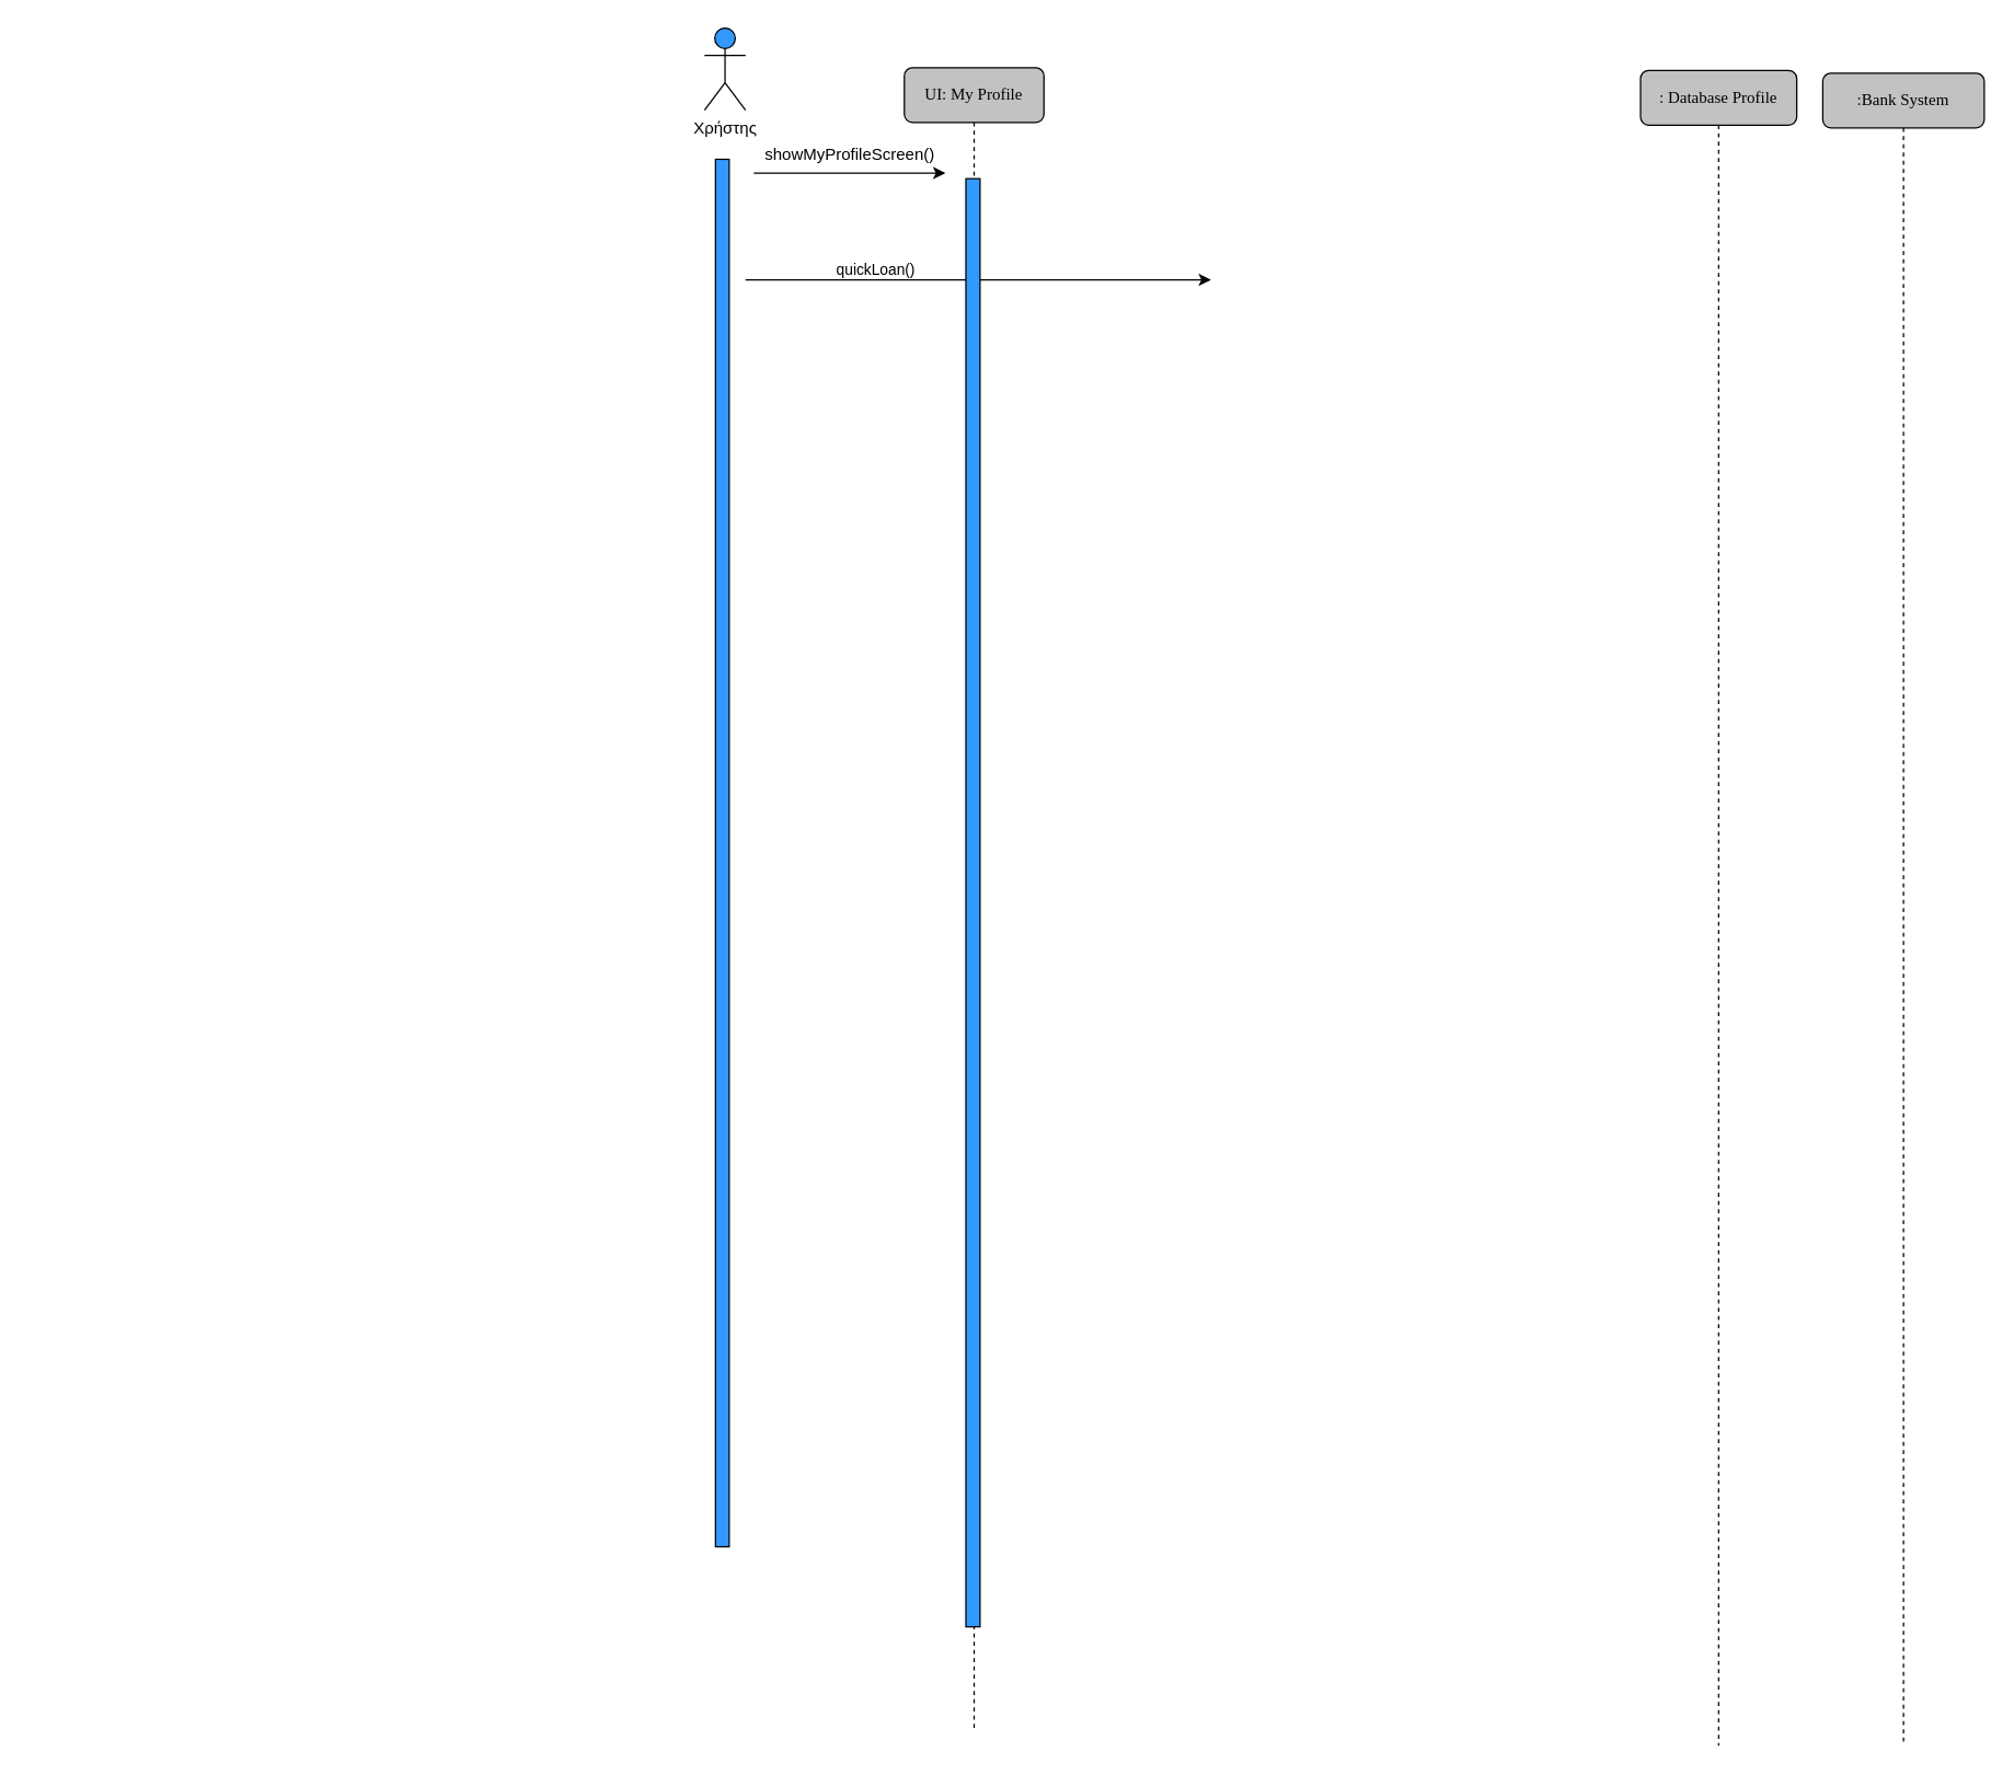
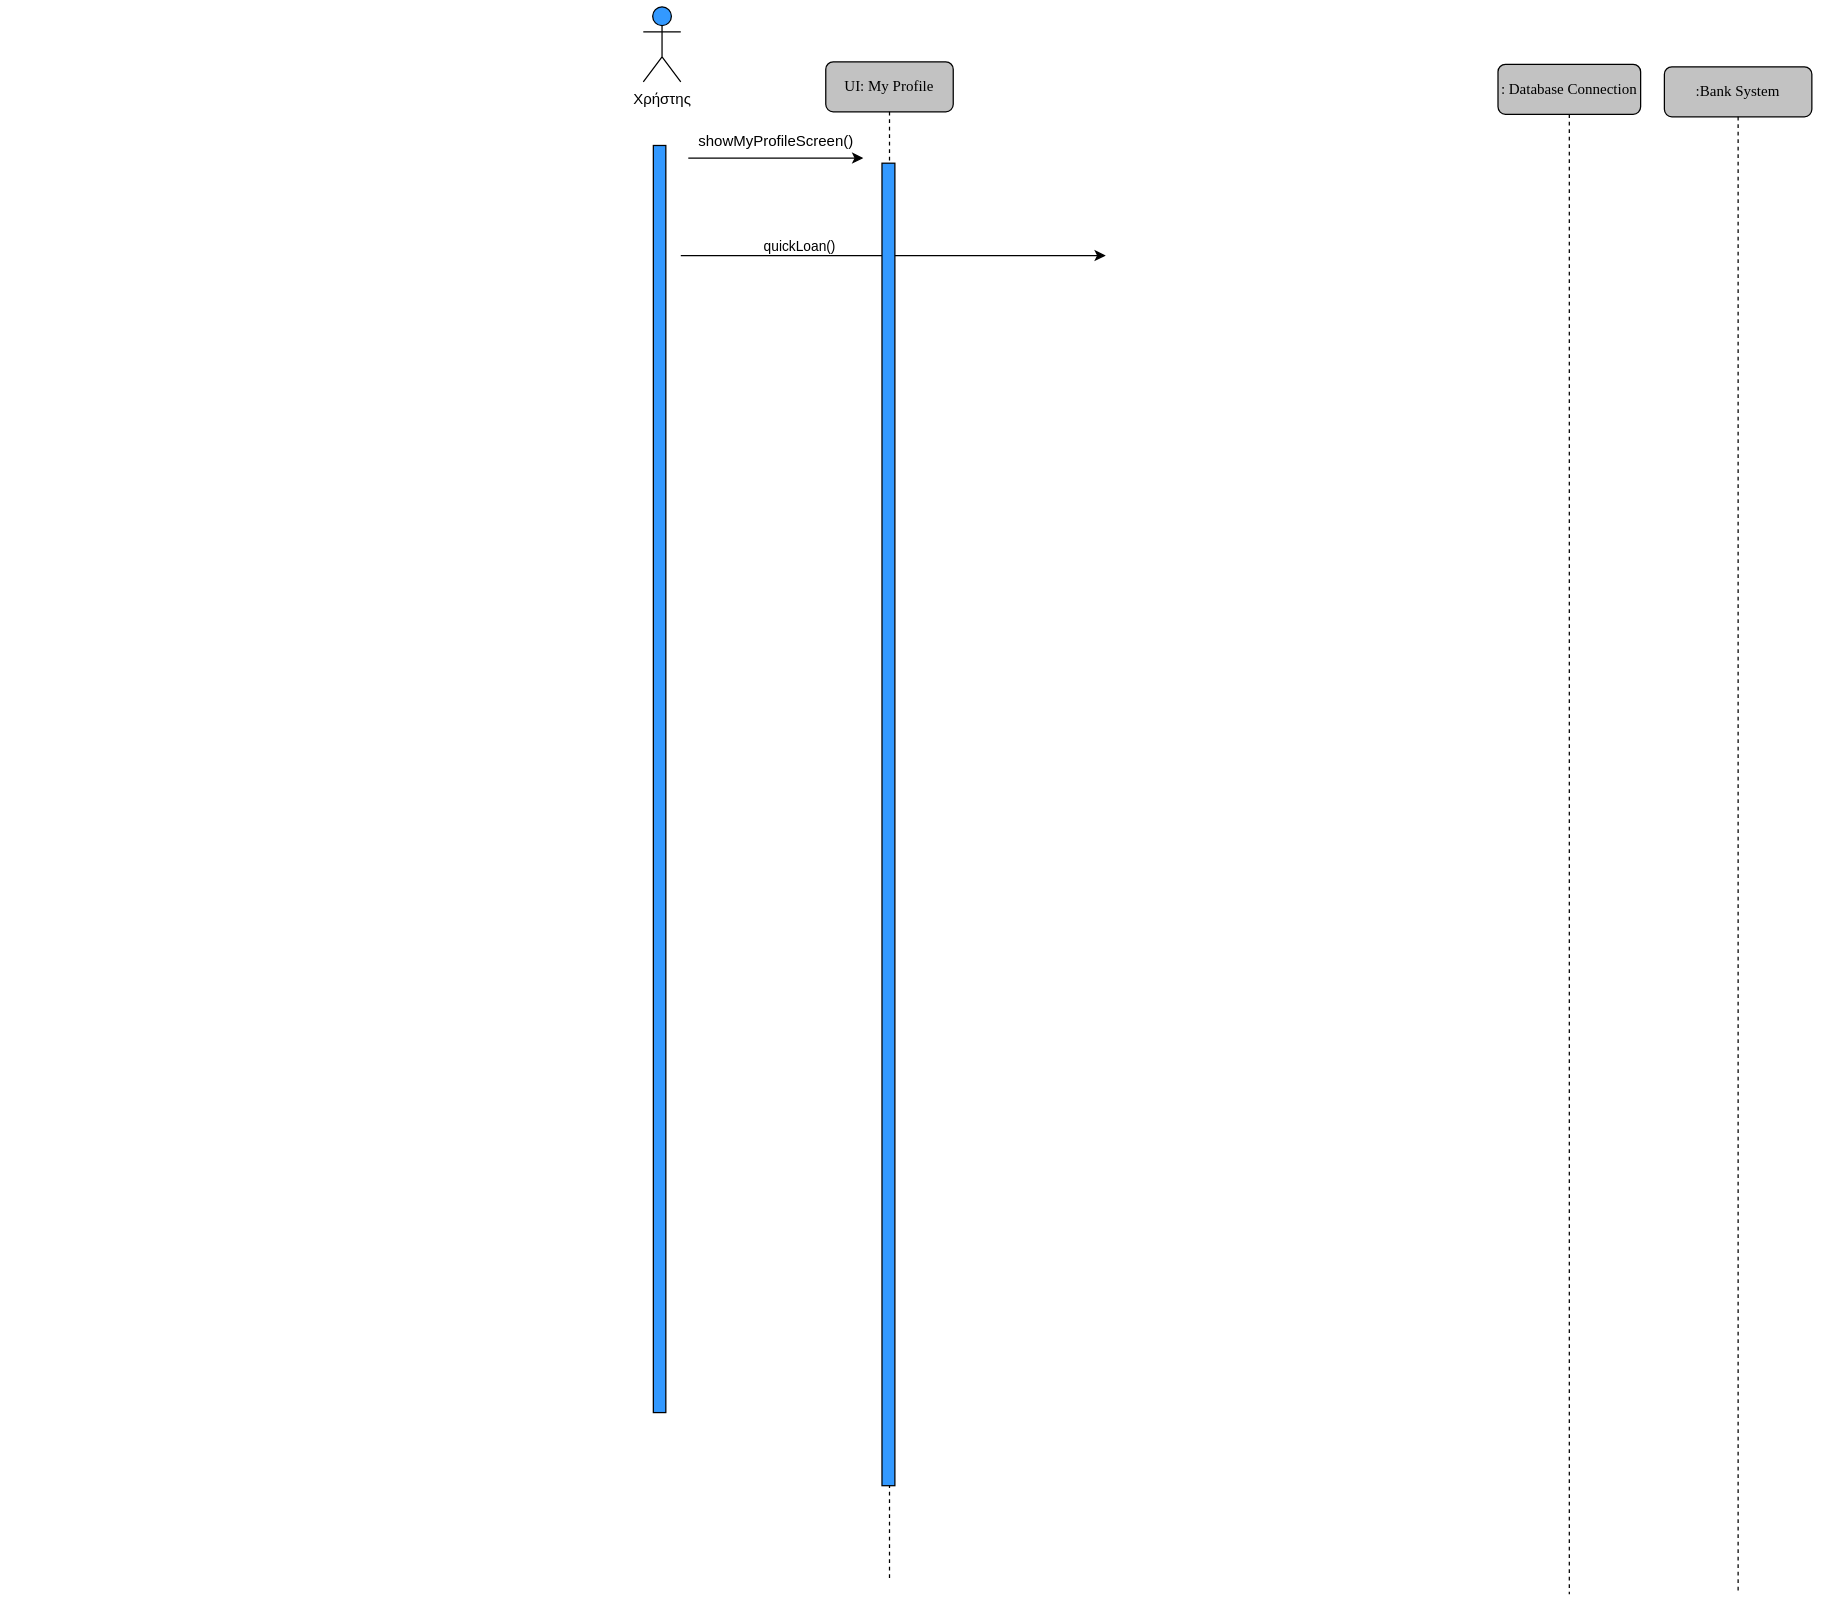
- <mxCell id="2" value="Χρήστης" style="shape=umlActor;verticalLabelPosition=bottom;verticalAlign=top;html=1;outlineConnect=0;fillColor=#3399FF;" parent="1" vertex="1"><mxGeometry x="514" y="20" width="30" height="60" as="geometry" /></mxCell>
+ <mxCell id="2" value="Χρήστης" style="shape=umlActor;verticalLabelPosition=bottom;verticalAlign=top;html=1;outlineConnect=0;fillColor=#3399FF;" parent="1" vertex="1"><mxGeometry x="514" y="5" width="30" height="60" as="geometry" /></mxCell>
- <mxCell id="10" value=": Database Profile" style="shape=umlLifeline;perimeter=lifelinePerimeter;whiteSpace=wrap;html=1;container=1;collapsible=0;recursiveResize=0;outlineConnect=0;rounded=1;shadow=0;comic=0;labelBackgroundColor=none;strokeWidth=1;fontFamily=Verdana;fontSize=12;align=center;fillColor=#C2C2C2;" parent="1" vertex="1"><mxGeometry x="1197.87" y="51" width="114.13" height="1224" as="geometry" /></mxCell>
+ <mxCell id="10" value=": Database Connection" style="shape=umlLifeline;perimeter=lifelinePerimeter;whiteSpace=wrap;html=1;container=1;collapsible=0;recursiveResize=0;outlineConnect=0;rounded=1;shadow=0;comic=0;labelBackgroundColor=none;strokeWidth=1;fontFamily=Verdana;fontSize=12;align=center;fillColor=#C2C2C2;" parent="1" vertex="1"><mxGeometry x="1197.87" y="51" width="114.13" height="1224" as="geometry" /></mxCell>
